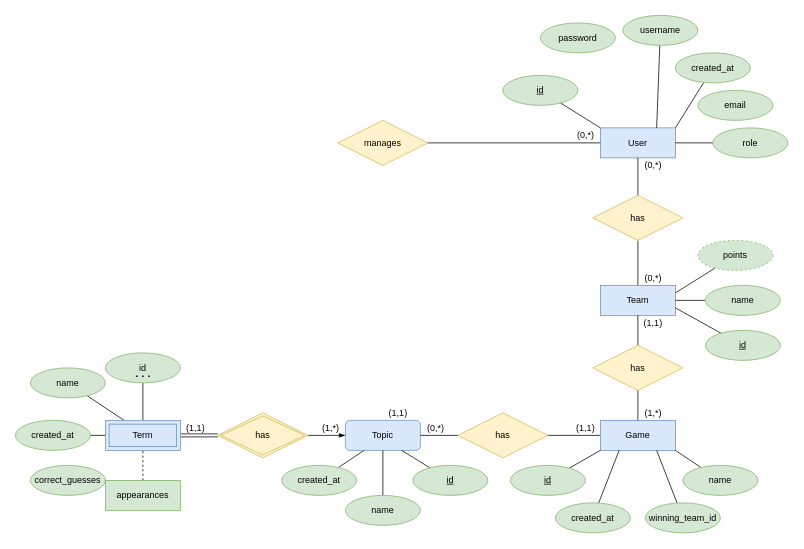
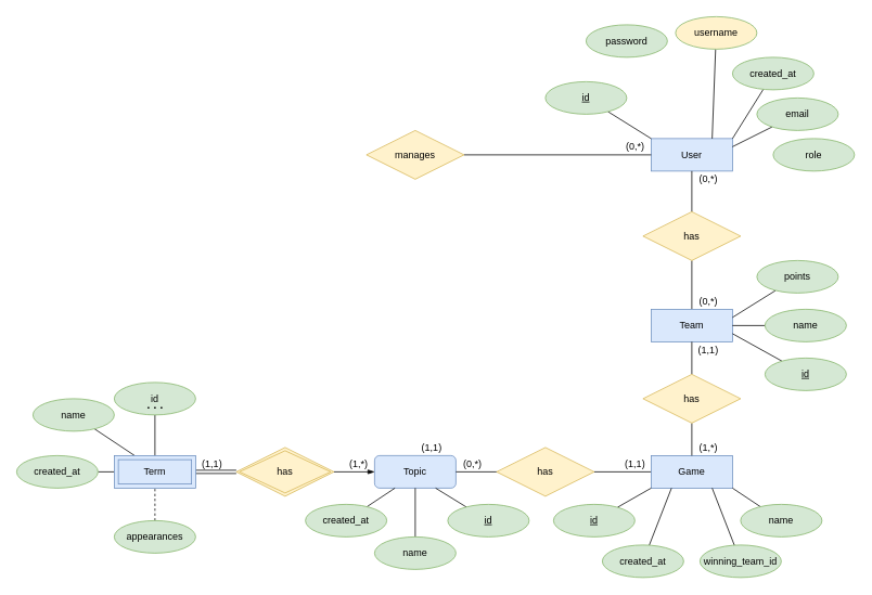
- <mxCell id="9" value="username" style="ellipse;whiteSpace=wrap;html=1;align=center;fillColor=#d5e8d4;strokeColor=#82b366;" parent="1" vertex="1"><mxGeometry x="830" y="20" width="100" height="40" as="geometry" /></mxCell>
+ <mxCell id="9" value="username" style="ellipse;whiteSpace=wrap;html=1;align=center;fillColor=#fff2cc;strokeColor=#82b366;" parent="1" vertex="1"><mxGeometry x="830" y="20" width="100" height="40" as="geometry" /></mxCell>
+ <mxCell id="31" style="edgeStyle=none;rounded=0;orthogonalLoop=1;jettySize=auto;html=1;entryX=1;entryY=0.25;entryDx=0;entryDy=0;endArrow=none;endFill=0;" parent="1" source="32" target="2" edge="1"><mxGeometry relative="1" as="geometry" /></mxCell>
- <mxCell id="68" style="edgeStyle=orthogonalEdgeStyle;rounded=0;orthogonalLoop=1;jettySize=auto;html=1;entryX=1;entryY=0.5;entryDx=0;entryDy=0;endArrow=none;endFill=0;" parent="1" source="69" target="2" edge="1"><mxGeometry relative="1" as="geometry" /></mxCell>
- <mxCell id="14" value="points" style="ellipse;whiteSpace=wrap;html=1;align=center;fillColor=#d5e8d4;strokeColor=#82b366;dashed=1;" parent="1" vertex="1"><mxGeometry x="930" y="320" width="100" height="40" as="geometry" /></mxCell>
+ <mxCell id="14" value="points" style="ellipse;whiteSpace=wrap;html=1;align=center;fillColor=#d5e8d4;strokeColor=#82b366;" parent="1" vertex="1"><mxGeometry x="930" y="320" width="100" height="40" as="geometry" /></mxCell>
- <mxCell id="46" value="correct_guesses" style="ellipse;whiteSpace=wrap;html=1;align=center;fillColor=#d5e8d4;strokeColor=#82b366;" parent="1" vertex="1"><mxGeometry x="40" y="620" width="100" height="40" as="geometry" /></mxCell>
- <mxCell id="48" value="appearances" style="whiteSpace=wrap;html=1;align=center;fillColor=#d5e8d4;strokeColor=#82b366;rounded=0;" parent="1" vertex="1"><mxGeometry x="140" y="640" width="100" height="40" as="geometry" /></mxCell>
+ <mxCell id="48" value="appearances" style="ellipse;whiteSpace=wrap;html=1;align=center;fillColor=#d5e8d4;strokeColor=#82b366;" parent="1" vertex="1"><mxGeometry x="140" y="640" width="100" height="40" as="geometry" /></mxCell>
